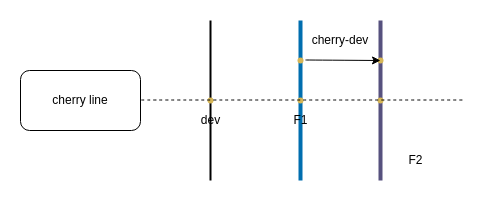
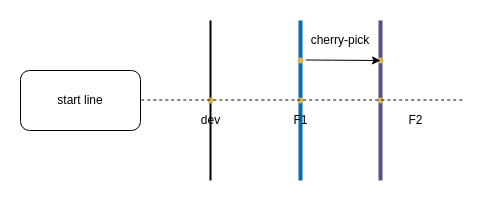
- <mxCell id="16" value="cherry-dev" style="text;html=1;strokeColor=none;fillColor=none;align=center;verticalAlign=middle;whiteSpace=wrap;rounded=0;" vertex="1" parent="1"><mxGeometry x="270" y="20" width="140" height="40" as="geometry" /></mxCell>
+ <mxCell id="16" value="cherry-pick" style="text;html=1;strokeColor=none;fillColor=none;align=center;verticalAlign=middle;whiteSpace=wrap;rounded=0;" vertex="1" parent="1"><mxGeometry x="270" y="20" width="140" height="40" as="geometry" /></mxCell>
- <mxCell id="13" value="cherry line" style="rounded=1;whiteSpace=wrap;html=1;strokeColor=default;" vertex="1" parent="1"><mxGeometry x="20" y="70" width="120" height="60" as="geometry" /></mxCell>
+ <mxCell id="13" value="start line" style="rounded=1;whiteSpace=wrap;html=1;strokeColor=default;" vertex="1" parent="1"><mxGeometry x="20" y="70" width="120" height="60" as="geometry" /></mxCell>
- <mxCell id="5" value="F2" style="text;html=1;align=center;verticalAlign=middle;resizable=0;points=[];autosize=1;strokeColor=none;fillColor=none;" vertex="1" parent="1"><mxGeometry x="400" y="150" width="30" height="20" as="geometry" /></mxCell>
+ <mxCell id="5" value="F2" style="text;html=1;align=center;verticalAlign=middle;resizable=0;points=[];autosize=1;strokeColor=none;fillColor=none;" vertex="1" parent="1"><mxGeometry x="400" y="110" width="30" height="20" as="geometry" /></mxCell>
